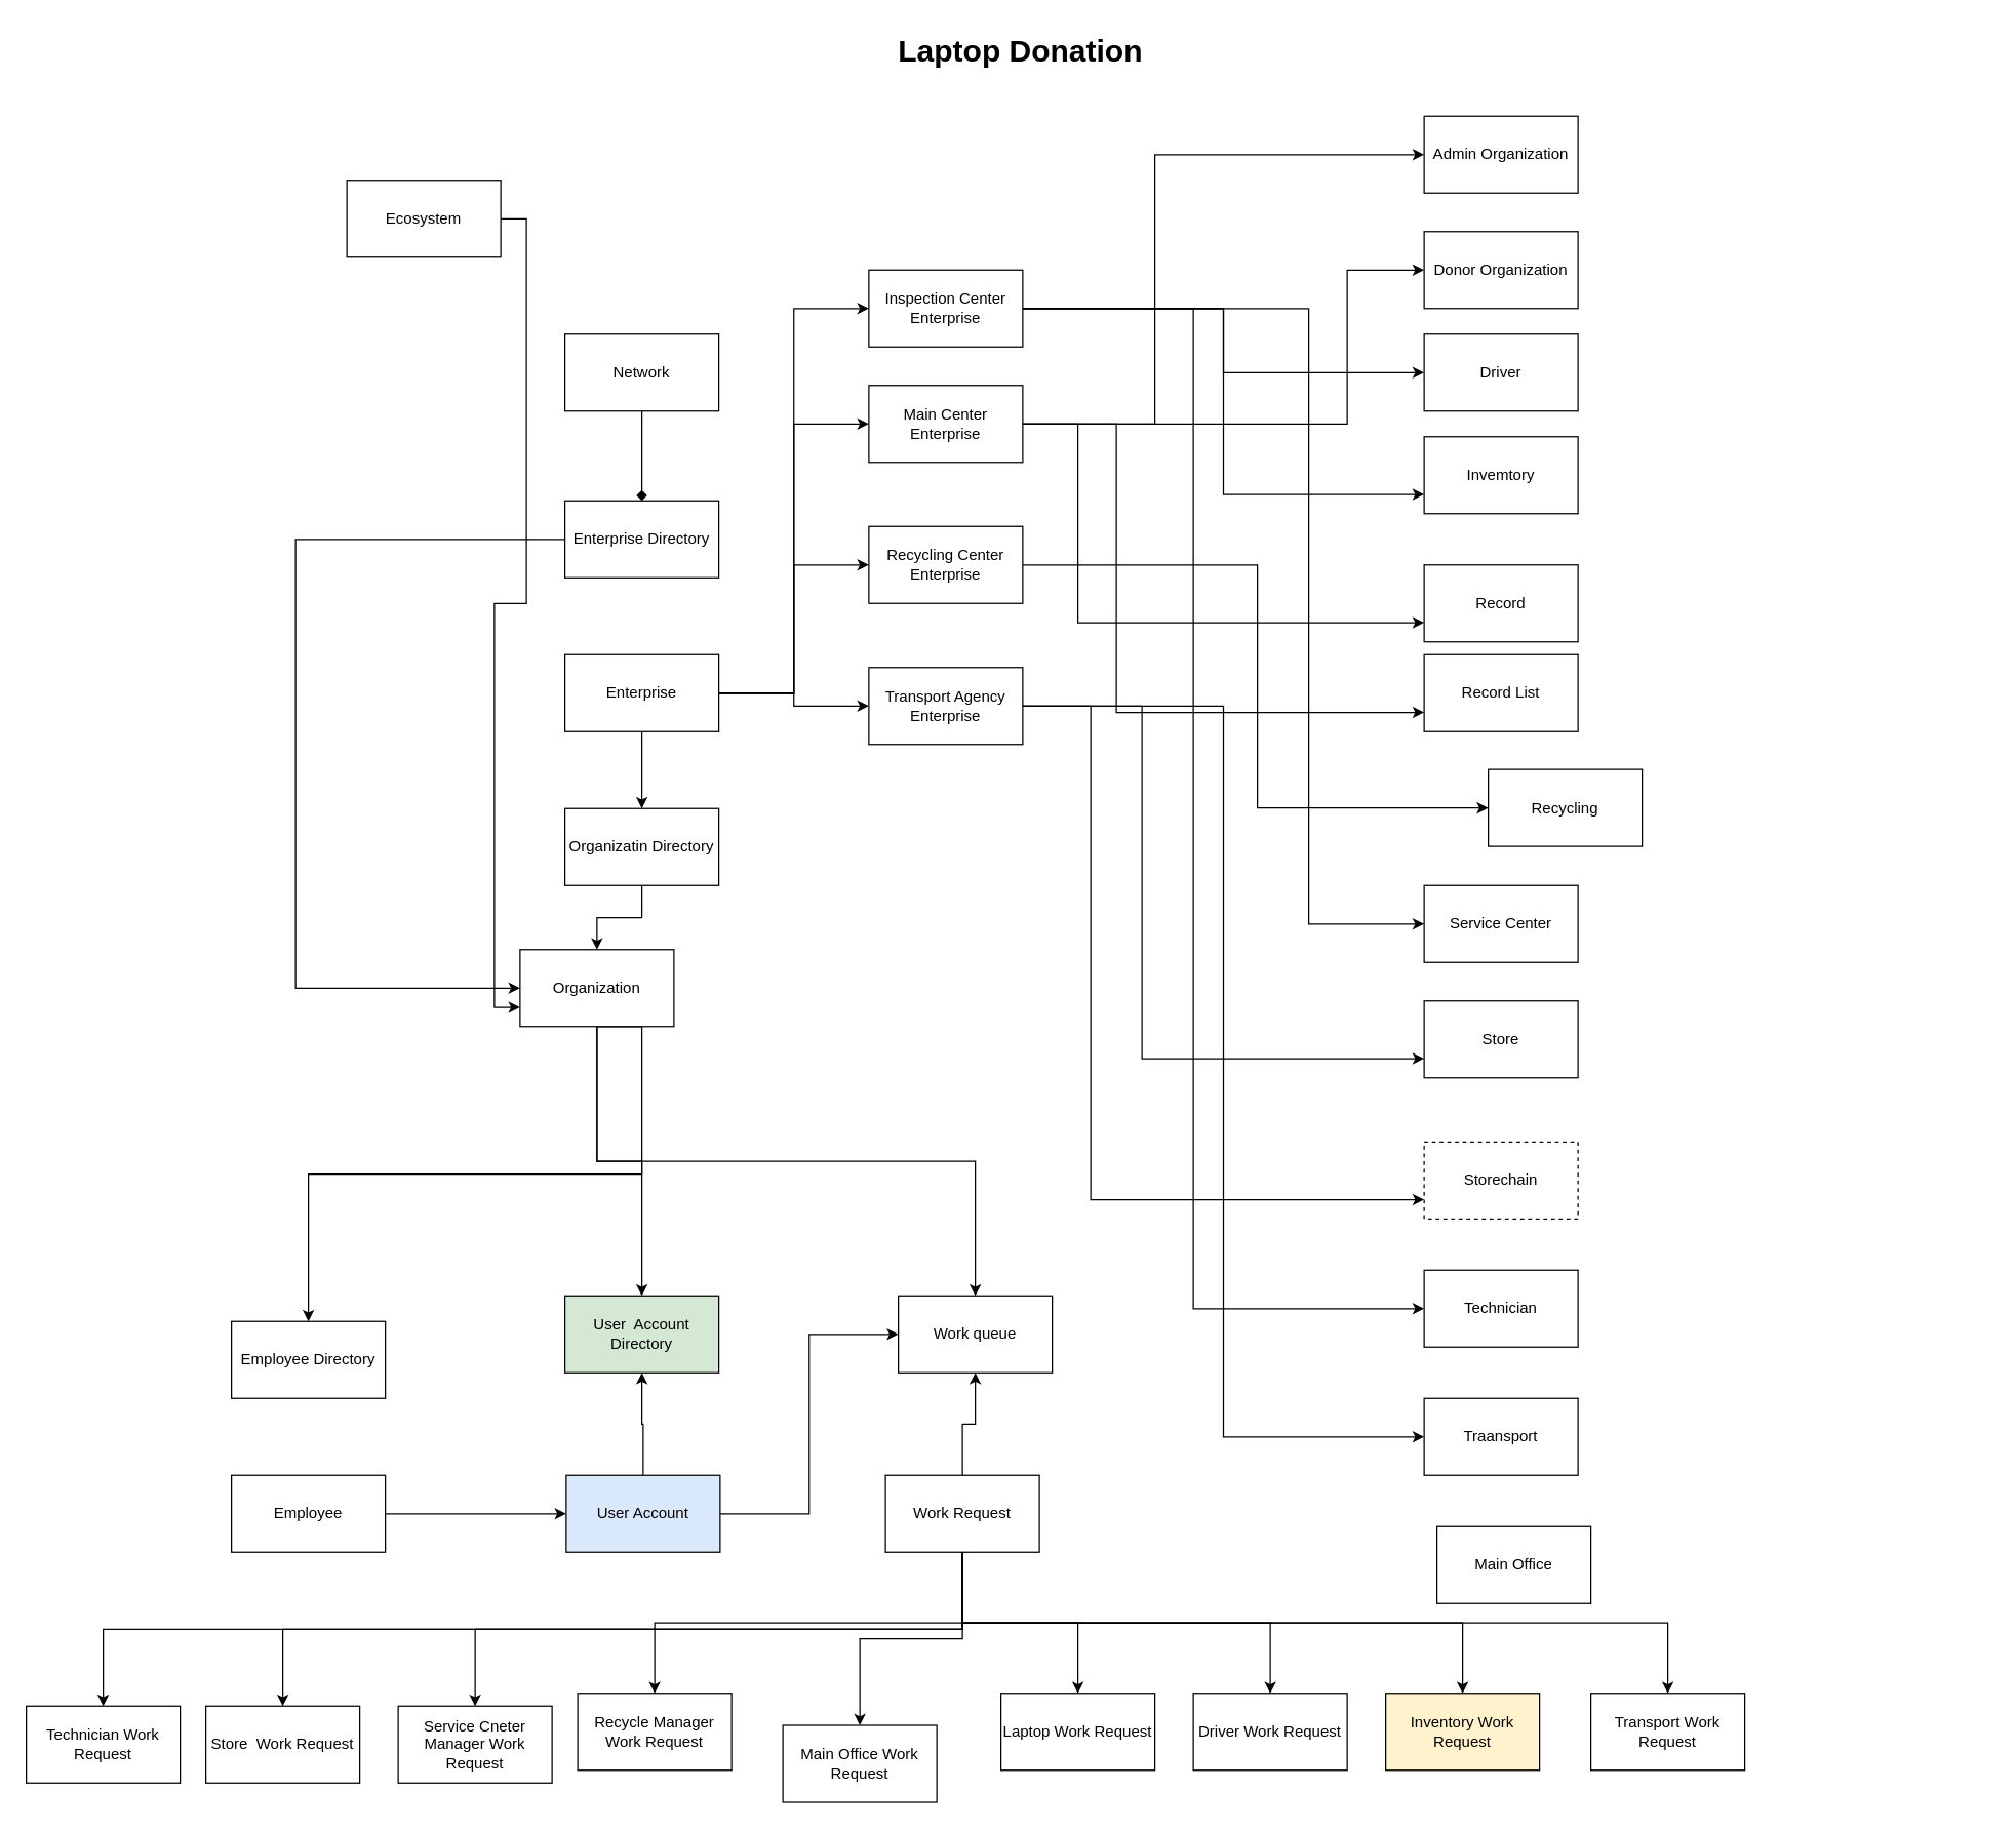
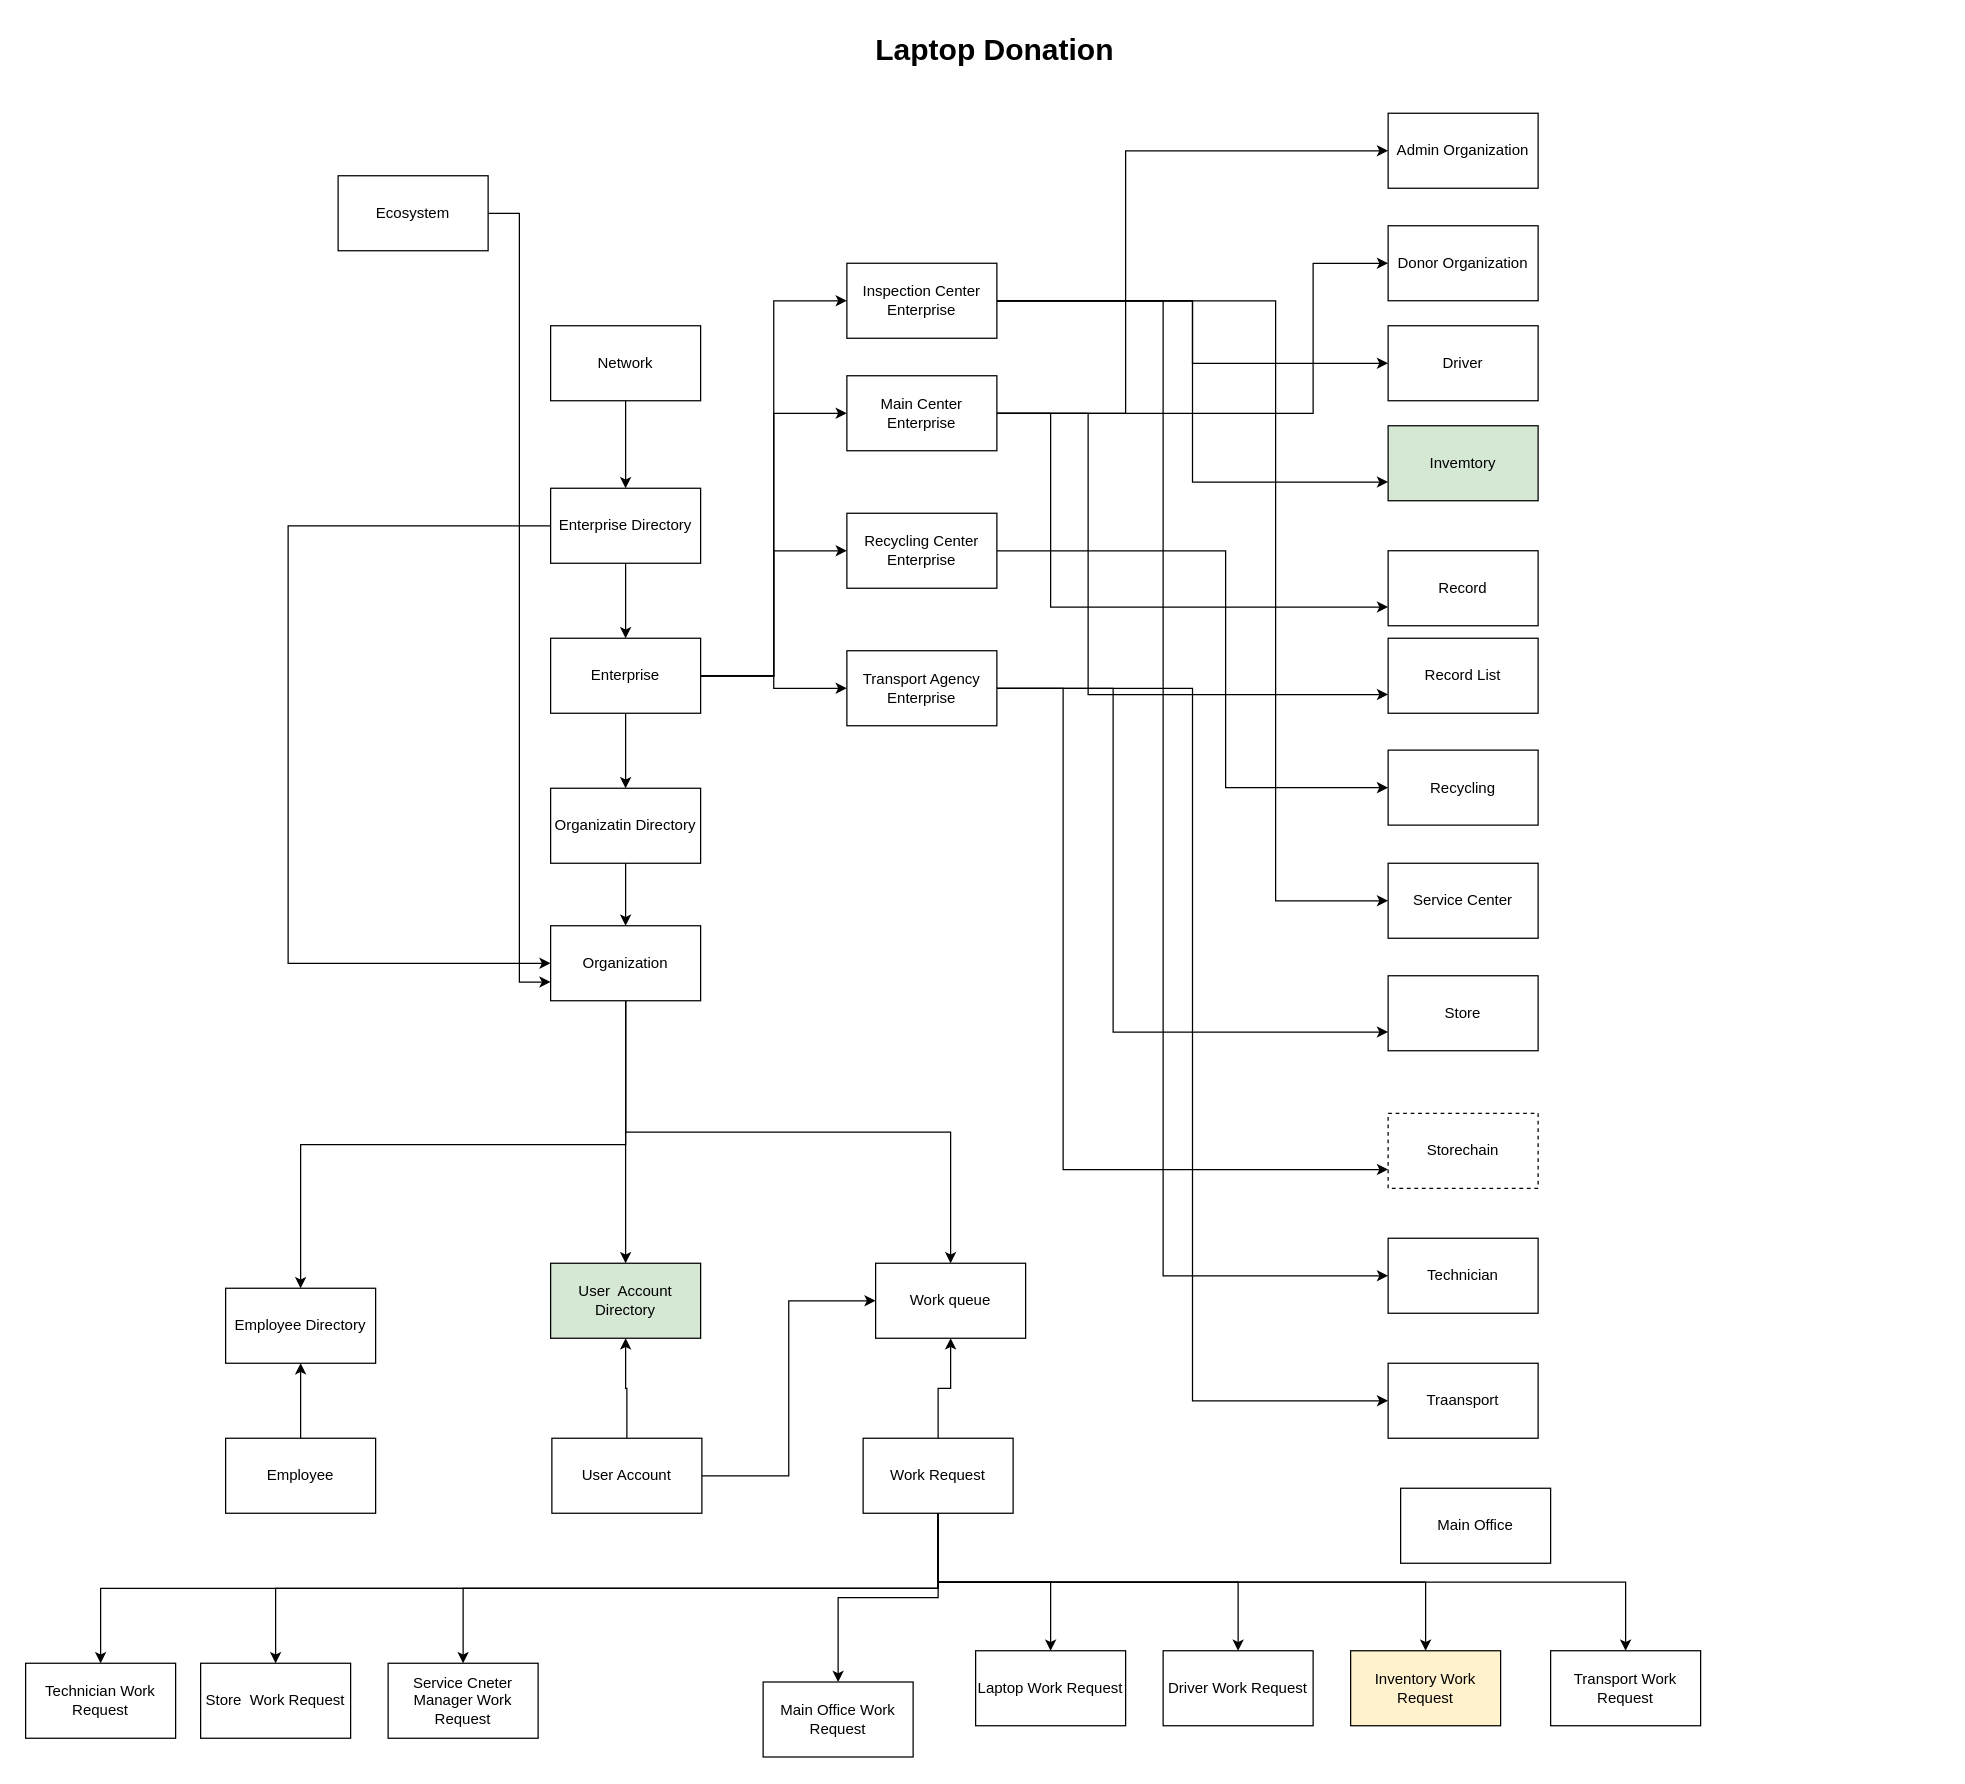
- <mxCell id="64" value="Invemtory" style="rounded=0;whiteSpace=wrap;html=1;" vertex="1" parent="1"><mxGeometry x="1110" y="340" width="120" height="60" as="geometry" /></mxCell>
+ <mxCell id="64" value="Invemtory" style="rounded=0;whiteSpace=wrap;html=1;fillColor=#d5e8d4;" vertex="1" parent="1"><mxGeometry x="1110" y="340" width="120" height="60" as="geometry" /></mxCell>
- <mxCell id="3" style="edgeStyle=orthogonalEdgeStyle;rounded=0;orthogonalLoop=1;jettySize=auto;html=1;exitX=0.5;exitY=1;exitDx=0;exitDy=0;entryX=0.5;entryY=0;entryDx=0;entryDy=0;endArrow=diamond;" edge="1" parent="1" source="4" target="17"><mxGeometry relative="1" as="geometry" /></mxCell>
+ <mxCell id="3" style="edgeStyle=orthogonalEdgeStyle;rounded=0;orthogonalLoop=1;jettySize=auto;html=1;exitX=0.5;exitY=1;exitDx=0;exitDy=0;entryX=0.5;entryY=0;entryDx=0;entryDy=0;" edge="1" parent="1" source="4" target="17"><mxGeometry relative="1" as="geometry" /></mxCell>
+ <mxCell id="15" style="edgeStyle=orthogonalEdgeStyle;rounded=0;orthogonalLoop=1;jettySize=auto;html=1;exitX=0.5;exitY=1;exitDx=0;exitDy=0;entryX=0.5;entryY=0;entryDx=0;entryDy=0;" edge="1" parent="1" source="17" target="23"><mxGeometry relative="1" as="geometry" /></mxCell>
- <mxCell id="61" value="Recycling" style="rounded=0;whiteSpace=wrap;html=1;" vertex="1" parent="1"><mxGeometry x="1160" y="599.5" width="120" height="60" as="geometry" /></mxCell>
+ <mxCell id="61" value="Recycling" style="rounded=0;whiteSpace=wrap;html=1;" vertex="1" parent="1"><mxGeometry x="1110" y="599.5" width="120" height="60" as="geometry" /></mxCell>
- <mxCell id="12" value="Organization" style="rounded=0;whiteSpace=wrap;html=1;" vertex="1" parent="1"><mxGeometry x="405" y="740" width="120" height="60" as="geometry" /></mxCell>
+ <mxCell id="12" value="Organization" style="rounded=0;whiteSpace=wrap;html=1;" vertex="1" parent="1"><mxGeometry x="440" y="740" width="120" height="60" as="geometry" /></mxCell>
- <mxCell id="69" value="" style="edgeStyle=orthogonalEdgeStyle;rounded=0;orthogonalLoop=1;jettySize=auto;html=1;" edge="1" parent="1" source="70" target="7"><mxGeometry relative="1" as="geometry" /></mxCell>
+ <mxCell id="69" value="" style="edgeStyle=orthogonalEdgeStyle;rounded=0;orthogonalLoop=1;jettySize=auto;html=1;" edge="1" parent="1" source="70" target="71"><mxGeometry relative="1" as="geometry" /></mxCell>
- <mxCell id="7" value="User Account" style="rounded=0;whiteSpace=wrap;html=1;fillColor=#dae8fc;" vertex="1" parent="1"><mxGeometry x="441" y="1150" width="120" height="60" as="geometry" /></mxCell>
+ <mxCell id="7" value="User Account" style="rounded=0;whiteSpace=wrap;html=1;" vertex="1" parent="1"><mxGeometry x="441" y="1150" width="120" height="60" as="geometry" /></mxCell>
- <mxCell id="46" style="edgeStyle=orthogonalEdgeStyle;rounded=0;orthogonalLoop=1;jettySize=auto;html=1;exitX=0.5;exitY=1;exitDx=0;exitDy=0;entryX=0.5;entryY=0;entryDx=0;entryDy=0;" edge="1" parent="1" source="52" target="74"><mxGeometry relative="1" as="geometry" /></mxCell>
- <mxCell id="74" value="Recycle Manager Work Request" style="rounded=0;whiteSpace=wrap;html=1;" vertex="1" parent="1"><mxGeometry x="450" y="1320" width="120" height="60" as="geometry" /></mxCell>
